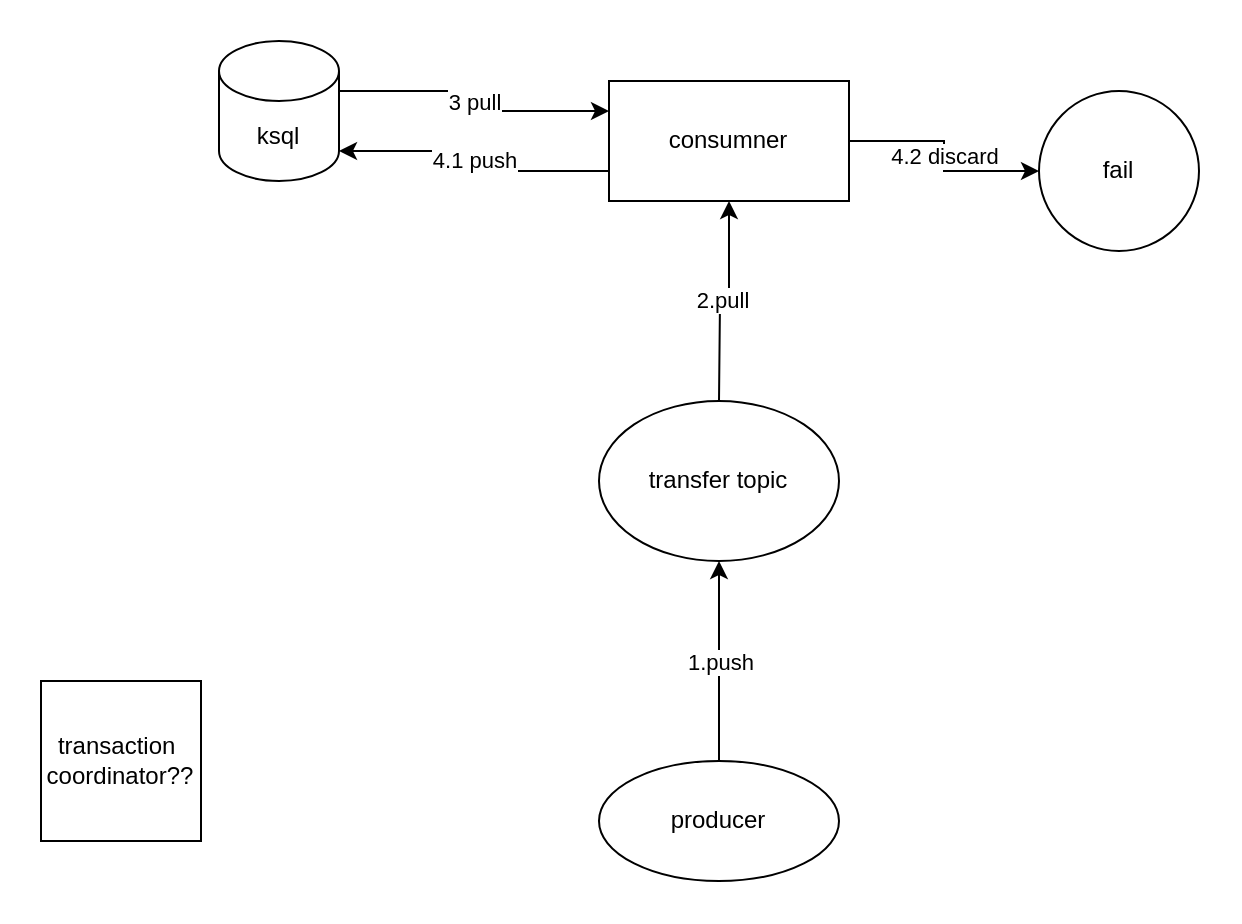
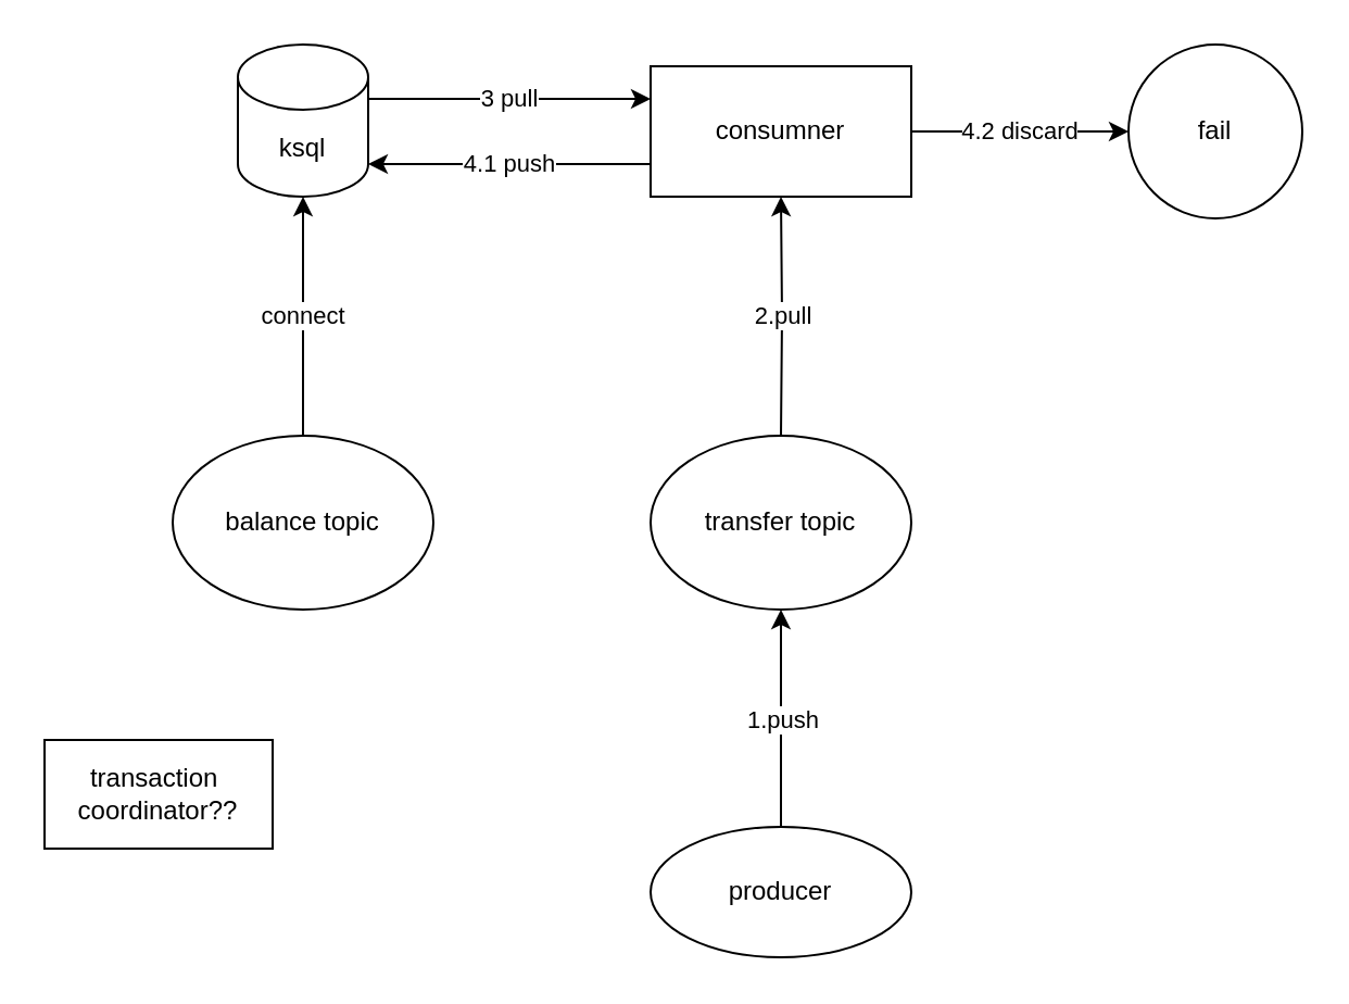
- <mxCell id="6" value="consumner" style="rounded=0;whiteSpace=wrap;html=1;" parent="1" vertex="1"><mxGeometry x="304" y="40" width="120" height="60" as="geometry" /></mxCell>
+ <mxCell id="6" value="consumner" style="rounded=0;whiteSpace=wrap;html=1;" parent="1" vertex="1"><mxGeometry x="299" y="30" width="120" height="60" as="geometry" /></mxCell>
- <mxCell id="13" value="fail" style="ellipse;whiteSpace=wrap;html=1;rounded=0;" parent="1" vertex="1"><mxGeometry x="519" y="45" width="80" height="80" as="geometry" /></mxCell>
+ <mxCell id="13" value="fail" style="ellipse;whiteSpace=wrap;html=1;rounded=0;" parent="1" vertex="1"><mxGeometry x="519" y="20" width="80" height="80" as="geometry" /></mxCell>
+ <mxCell id="11" value="connect" style="edgeStyle=orthogonalEdgeStyle;rounded=0;orthogonalLoop=1;jettySize=auto;html=1;" parent="1" source="12" target="10" edge="1"><mxGeometry relative="1" as="geometry" /></mxCell>
+ <mxCell id="12" value="balance topic" style="ellipse;whiteSpace=wrap;html=1;" parent="1" vertex="1"><mxGeometry x="79" y="200" width="120" height="80" as="geometry" /></mxCell>
- <mxCell id="14" value="transaction&amp;nbsp;&lt;br&gt;coordinator??" style="whiteSpace=wrap;html=1;aspect=fixed;" vertex="1" parent="1"><mxGeometry x="20" y="340" width="80" height="80" as="geometry" /></mxCell>
+ <mxCell id="14" value="transaction&amp;nbsp;&lt;br&gt;coordinator??" style="whiteSpace=wrap;html=1;aspect=fixed;" vertex="1" parent="1"><mxGeometry x="20" y="340" width="105" height="50" as="geometry" /></mxCell>
